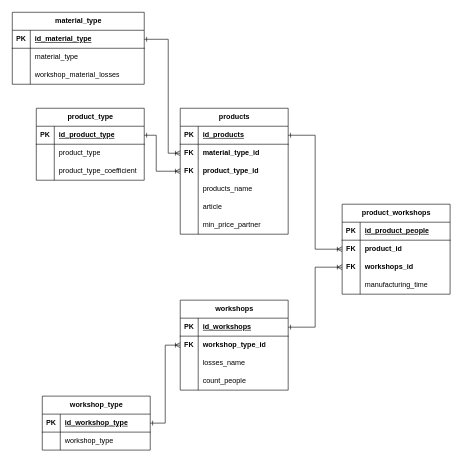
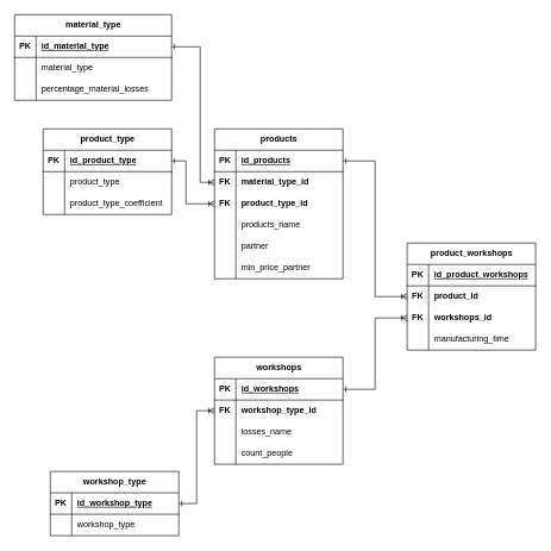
- <mxCell id="11" value="workshop_material_losses" style="shape=partialRectangle;connectable=0;fillColor=none;top=0;left=0;bottom=0;right=0;align=left;spacingLeft=6;overflow=hidden;whiteSpace=wrap;html=1;" parent="9" vertex="1"><mxGeometry x="30" width="190" height="30" as="geometry"><mxRectangle width="190" height="30" as="alternateBounds" /></mxGeometry></mxCell>
+ <mxCell id="11" value="percentage_material_losses" style="shape=partialRectangle;connectable=0;fillColor=none;top=0;left=0;bottom=0;right=0;align=left;spacingLeft=6;overflow=hidden;whiteSpace=wrap;html=1;" parent="9" vertex="1"><mxGeometry x="30" width="190" height="30" as="geometry"><mxRectangle width="190" height="30" as="alternateBounds" /></mxGeometry></mxCell>
- <mxCell id="57" value="article" style="shape=partialRectangle;connectable=0;fillColor=none;top=0;left=0;bottom=0;right=0;align=left;spacingLeft=6;overflow=hidden;whiteSpace=wrap;html=1;" parent="55" vertex="1"><mxGeometry x="30" width="150" height="30" as="geometry"><mxRectangle width="150" height="30" as="alternateBounds" /></mxGeometry></mxCell>
+ <mxCell id="57" value="partner" style="shape=partialRectangle;connectable=0;fillColor=none;top=0;left=0;bottom=0;right=0;align=left;spacingLeft=6;overflow=hidden;whiteSpace=wrap;html=1;" parent="55" vertex="1"><mxGeometry x="30" width="150" height="30" as="geometry"><mxRectangle width="150" height="30" as="alternateBounds" /></mxGeometry></mxCell>
- <mxCell id="64" value="id_&lt;span style=&quot;text-align: center; text-wrap-mode: nowrap;&quot;&gt;product_people&lt;/span&gt;" style="shape=partialRectangle;connectable=0;fillColor=none;top=0;left=0;bottom=0;right=0;align=left;spacingLeft=6;fontStyle=5;overflow=hidden;whiteSpace=wrap;html=1;" parent="62" vertex="1"><mxGeometry x="30" width="150" height="30" as="geometry"><mxRectangle width="150" height="30" as="alternateBounds" /></mxGeometry></mxCell>
+ <mxCell id="64" value="id_&lt;span style=&quot;text-align: center; text-wrap-mode: nowrap;&quot;&gt;product_workshops&lt;/span&gt;" style="shape=partialRectangle;connectable=0;fillColor=none;top=0;left=0;bottom=0;right=0;align=left;spacingLeft=6;fontStyle=5;overflow=hidden;whiteSpace=wrap;html=1;" parent="62" vertex="1"><mxGeometry x="30" width="150" height="30" as="geometry"><mxRectangle width="150" height="30" as="alternateBounds" /></mxGeometry></mxCell>
